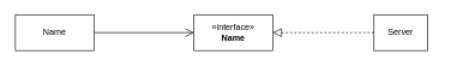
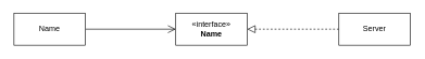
- <mxCell id="6" value="Server" style="html=1;whiteSpace=wrap;" vertex="1" parent="1"><mxGeometry x="520" y="20" width="75" height="50" as="geometry" /></mxCell>
+ <mxCell id="6" value="Server" style="html=1;whiteSpace=wrap;" vertex="1" parent="1"><mxGeometry x="520" y="20" width="110" height="50" as="geometry" /></mxCell>
